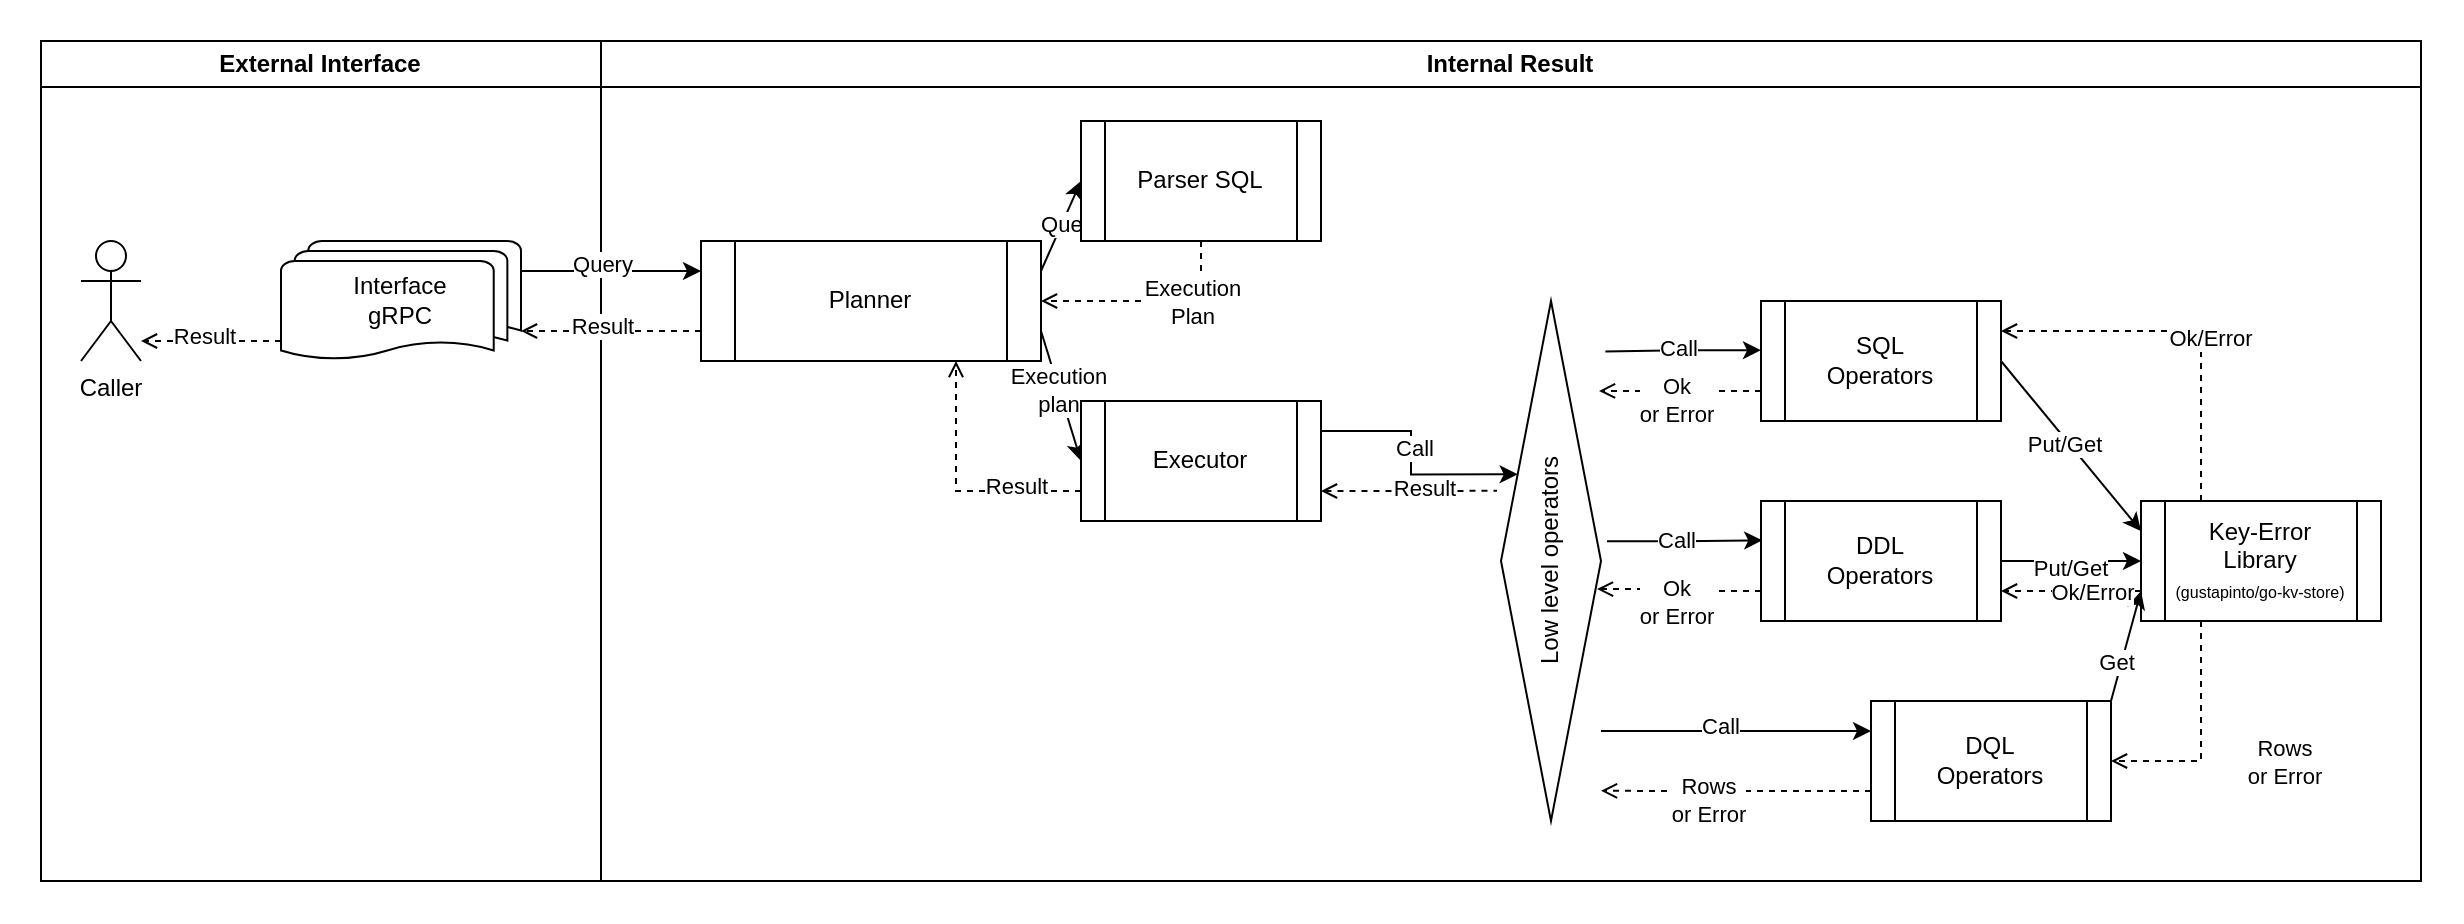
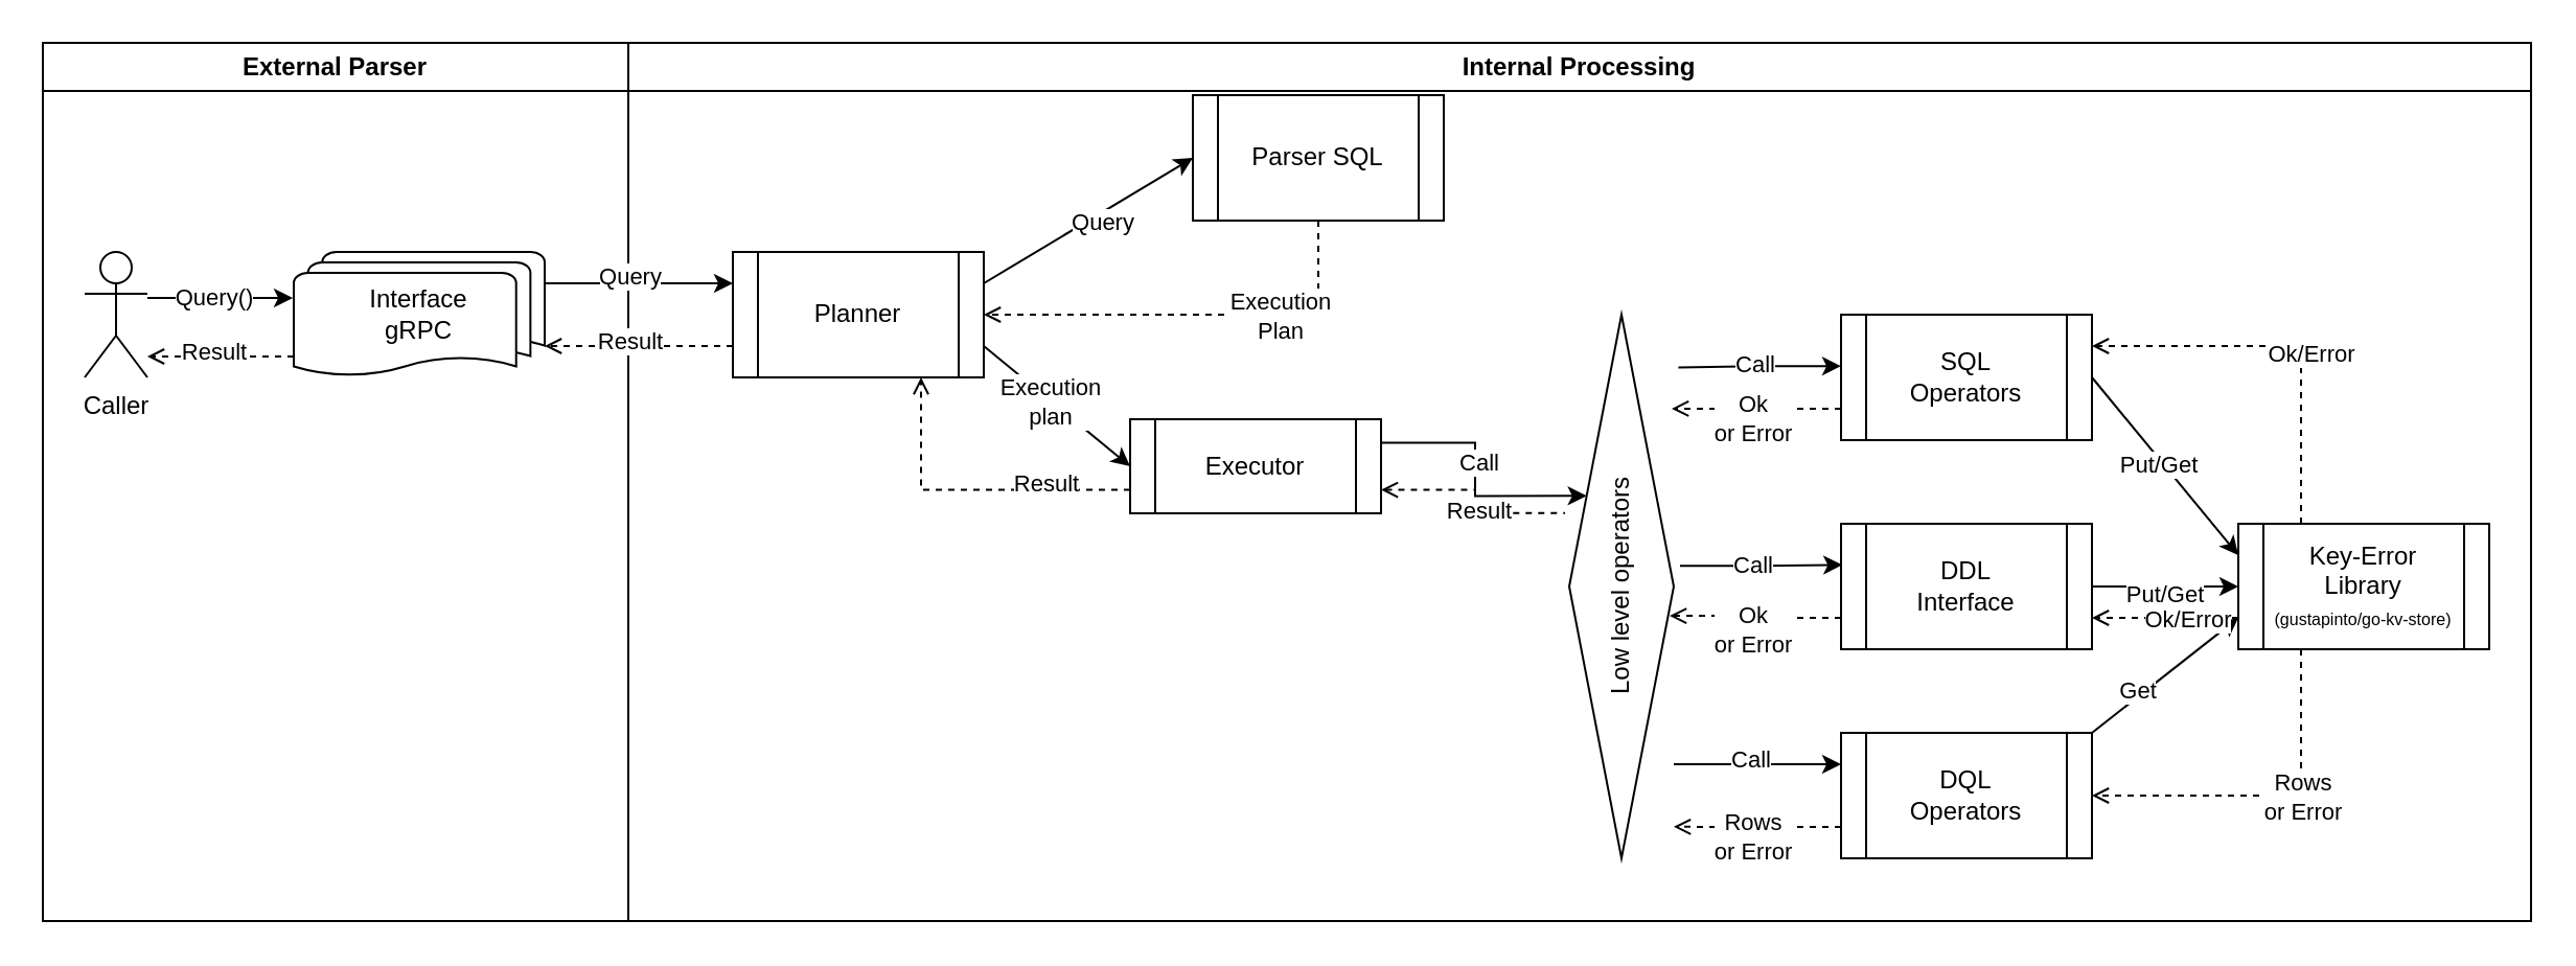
- <mxCell id="9" value="External Interface" style="swimlane;whiteSpace=wrap;html=1;swimlaneLine=1;glass=0;rounded=0;shadow=0;" parent="1" vertex="1"><mxGeometry x="20" y="20" width="280" height="420" as="geometry" /></mxCell>
+ <mxCell id="9" value="External Parser" style="swimlane;whiteSpace=wrap;html=1;swimlaneLine=1;glass=0;rounded=0;shadow=0;" parent="1" vertex="1"><mxGeometry x="20" y="20" width="280" height="420" as="geometry" /></mxCell>
- <mxCell id="2" value="Internal Result" style="swimlane;whiteSpace=wrap;html=1;" parent="1" vertex="1"><mxGeometry x="300" y="20" width="910" height="420" as="geometry" /></mxCell>
+ <mxCell id="2" value="Internal Processing" style="swimlane;whiteSpace=wrap;html=1;" parent="1" vertex="1"><mxGeometry x="300" y="20" width="910" height="420" as="geometry" /></mxCell>
- <mxCell id="33" value="Parser SQL" style="shape=process;whiteSpace=wrap;html=1;backgroundOutline=1;" parent="1" vertex="1"><mxGeometry x="540" y="60" width="120" height="60" as="geometry" /></mxCell>
+ <mxCell id="33" value="Parser SQL" style="shape=process;whiteSpace=wrap;html=1;backgroundOutline=1;" parent="1" vertex="1"><mxGeometry x="570" y="45" width="120" height="60" as="geometry" /></mxCell>
+ <mxCell id="12" style="edgeStyle=orthogonalEdgeStyle;rounded=0;orthogonalLoop=1;jettySize=auto;html=1;entryX=-0.004;entryY=0.367;entryDx=0;entryDy=0;entryPerimeter=0;" parent="1" source="14" target="17" edge="1"><mxGeometry relative="1" as="geometry"><Array as="points"><mxPoint x="90" y="142" /><mxPoint x="90" y="142" /></Array></mxGeometry></mxCell>
+ <mxCell id="13" value="Query()" style="edgeLabel;html=1;align=center;verticalAlign=middle;resizable=0;points=[];" parent="12" vertex="1" connectable="0"><mxGeometry x="0.051" y="1" relative="1" as="geometry"><mxPoint x="-6" as="offset" /></mxGeometry></mxCell>
- <mxCell id="24" value="Planner" style="shape=process;whiteSpace=wrap;html=1;backgroundOutline=1;" parent="1" vertex="1"><mxGeometry x="350" y="120" width="170" height="60" as="geometry" /></mxCell>
+ <mxCell id="24" value="Planner" style="shape=process;whiteSpace=wrap;html=1;backgroundOutline=1;" parent="1" vertex="1"><mxGeometry x="350" y="120" width="120" height="60" as="geometry" /></mxCell>
- <mxCell id="38" value="Executor" style="shape=process;whiteSpace=wrap;html=1;backgroundOutline=1;" parent="1" vertex="1"><mxGeometry x="540" y="200" width="120" height="60" as="geometry" /></mxCell>
+ <mxCell id="38" value="Executor" style="shape=process;whiteSpace=wrap;html=1;backgroundOutline=1;" parent="1" vertex="1"><mxGeometry x="540" y="200" width="120" height="45" as="geometry" /></mxCell>
- <mxCell id="27" value="DDL&lt;br&gt;Operators&lt;br&gt;&lt;div&gt;&lt;/div&gt;" style="shape=process;whiteSpace=wrap;html=1;backgroundOutline=1;" parent="1" vertex="1"><mxGeometry x="880" y="250" width="120" height="60" as="geometry" /></mxCell>
+ <mxCell id="27" value="DDL&lt;br&gt;Interface&lt;br&gt;&lt;div&gt;&lt;/div&gt;" style="shape=process;whiteSpace=wrap;html=1;backgroundOutline=1;" parent="1" vertex="1"><mxGeometry x="880" y="250" width="120" height="60" as="geometry" /></mxCell>
- <mxCell id="8" value="DQL&lt;br&gt;Operators&lt;br&gt;&lt;div&gt;&lt;/div&gt;" style="shape=process;whiteSpace=wrap;html=1;backgroundOutline=1;" parent="2" vertex="1"><mxGeometry x="635" y="330" width="120" height="60" as="geometry" /></mxCell>
+ <mxCell id="8" value="DQL&lt;br&gt;Operators&lt;br&gt;&lt;div&gt;&lt;/div&gt;" style="shape=process;whiteSpace=wrap;html=1;backgroundOutline=1;" parent="2" vertex="1"><mxGeometry x="580" y="330" width="120" height="60" as="geometry" /></mxCell>
